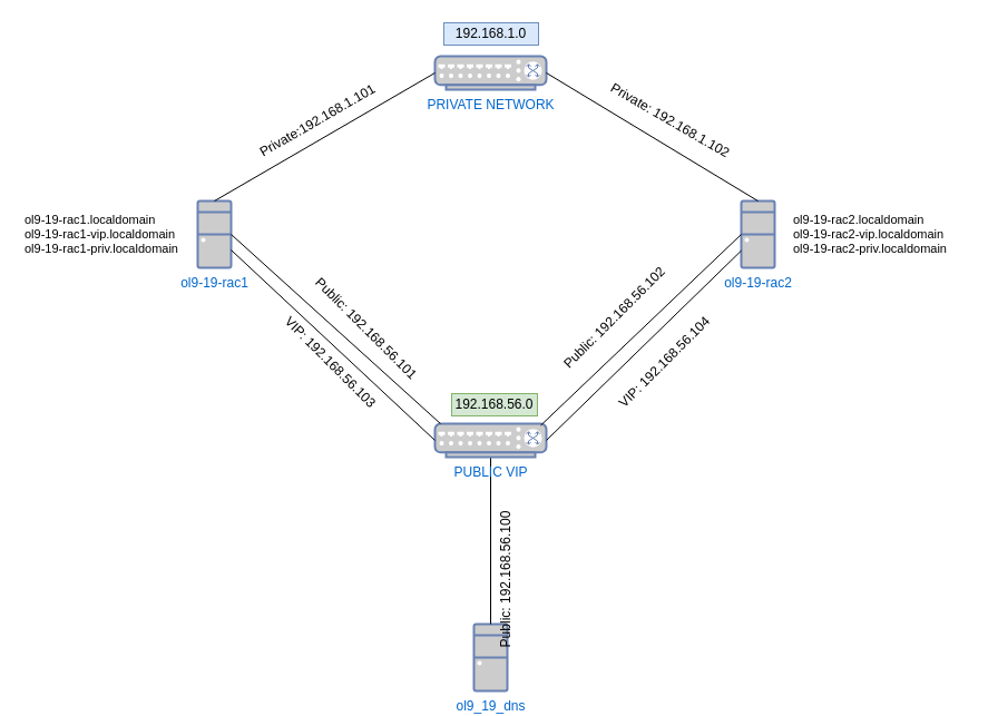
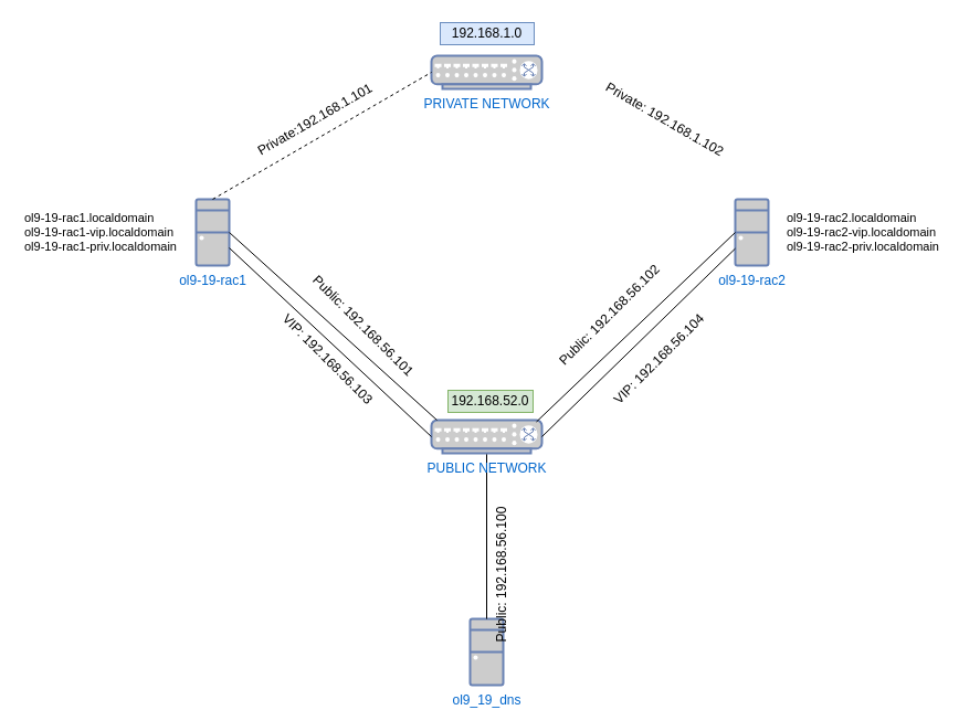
- <mxCell id="10" value="" style="endArrow=none;html=1;rounded=0;exitX=0.5;exitY=0;exitDx=0;exitDy=0;exitPerimeter=0;entryX=0;entryY=0.5;entryDx=0;entryDy=0;entryPerimeter=0;endFill=0;" edge="1" parent="1" source="2" target="8"><mxGeometry width="50" height="50" relative="1" as="geometry"><mxPoint x="235" y="160" as="sourcePoint" /><mxPoint x="285" y="110" as="targetPoint" /></mxGeometry></mxCell>
+ <mxCell id="10" value="" style="endArrow=none;html=1;rounded=0;exitX=0.5;exitY=0;exitDx=0;exitDy=0;exitPerimeter=0;entryX=0;entryY=0.5;entryDx=0;entryDy=0;entryPerimeter=0;endFill=0;dashed=1;" edge="1" parent="1" source="2" target="8"><mxGeometry width="50" height="50" relative="1" as="geometry"><mxPoint x="235" y="160" as="sourcePoint" /><mxPoint x="285" y="110" as="targetPoint" /></mxGeometry></mxCell>
- <mxCell id="11" value="" style="endArrow=none;html=1;rounded=0;exitX=0.5;exitY=0;exitDx=0;exitDy=0;exitPerimeter=0;entryX=1;entryY=0.5;entryDx=0;entryDy=0;entryPerimeter=0;endFill=0;" edge="1" parent="1" source="3" target="8"><mxGeometry width="50" height="50" relative="1" as="geometry"><mxPoint x="635" y="100" as="sourcePoint" /><mxPoint x="685" y="50" as="targetPoint" /></mxGeometry></mxCell>
- <mxCell id="7" value="192.168.56.0" style="text;html=1;align=center;verticalAlign=middle;whiteSpace=wrap;rounded=0;fillColor=#d5e8d4;strokeColor=#82b366;" vertex="1" parent="1"><mxGeometry x="405" y="353" width="77" height="20" as="geometry" /></mxCell>
+ <mxCell id="7" value="192.168.52.0" style="text;html=1;align=center;verticalAlign=middle;whiteSpace=wrap;rounded=0;fillColor=#d5e8d4;strokeColor=#82b366;" vertex="1" parent="1"><mxGeometry x="405" y="353" width="77" height="20" as="geometry" /></mxCell>
- <mxCell id="6" value="PUBLIC VIP" style="fontColor=#0066CC;verticalAlign=top;verticalLabelPosition=bottom;labelPosition=center;align=center;html=1;outlineConnect=0;fillColor=#CCCCCC;strokeColor=#6881B3;gradientColor=none;gradientDirection=north;strokeWidth=2;shape=mxgraph.networks.switch;" vertex="1" parent="1"><mxGeometry x="390" y="380" width="100" height="30" as="geometry" /></mxCell>
+ <mxCell id="6" value="PUBLIC NETWORK" style="fontColor=#0066CC;verticalAlign=top;verticalLabelPosition=bottom;labelPosition=center;align=center;html=1;outlineConnect=0;fillColor=#CCCCCC;strokeColor=#6881B3;gradientColor=none;gradientDirection=north;strokeWidth=2;shape=mxgraph.networks.switch;" vertex="1" parent="1"><mxGeometry x="390" y="380" width="100" height="30" as="geometry" /></mxCell>
